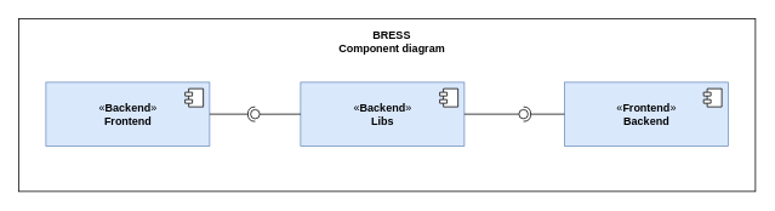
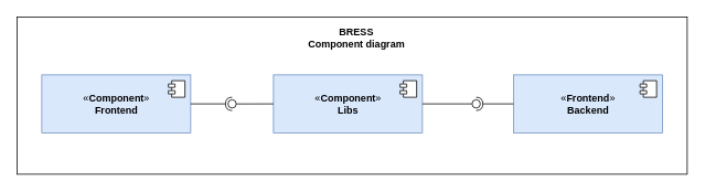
- <mxCell id="3" value="«&lt;b&gt;Backend&lt;/b&gt;»&lt;br&gt;&lt;b&gt;Frontend&lt;/b&gt;" style="html=1;dropTarget=0;fillColor=#dae8fc;strokeColor=#6c8ebf;" parent="1" vertex="1"><mxGeometry x="50" y="90" width="180" height="70" as="geometry" /></mxCell>
+ <mxCell id="3" value="«&lt;b&gt;Component&lt;/b&gt;»&lt;br&gt;&lt;b&gt;Frontend&lt;/b&gt;" style="html=1;dropTarget=0;fillColor=#dae8fc;strokeColor=#6c8ebf;" parent="1" vertex="1"><mxGeometry x="50" y="90" width="180" height="70" as="geometry" /></mxCell>
- <mxCell id="5" value="«&lt;b&gt;Backend&lt;/b&gt;»&lt;br&gt;&lt;b&gt;Libs&lt;/b&gt;" style="html=1;dropTarget=0;fillColor=#dae8fc;strokeColor=#6c8ebf;" parent="1" vertex="1"><mxGeometry x="330" y="90" width="180" height="70" as="geometry" /></mxCell>
+ <mxCell id="5" value="«&lt;b&gt;Component&lt;/b&gt;»&lt;br&gt;&lt;b&gt;Libs&lt;/b&gt;" style="html=1;dropTarget=0;fillColor=#dae8fc;strokeColor=#6c8ebf;" parent="1" vertex="1"><mxGeometry x="330" y="90" width="180" height="70" as="geometry" /></mxCell>
